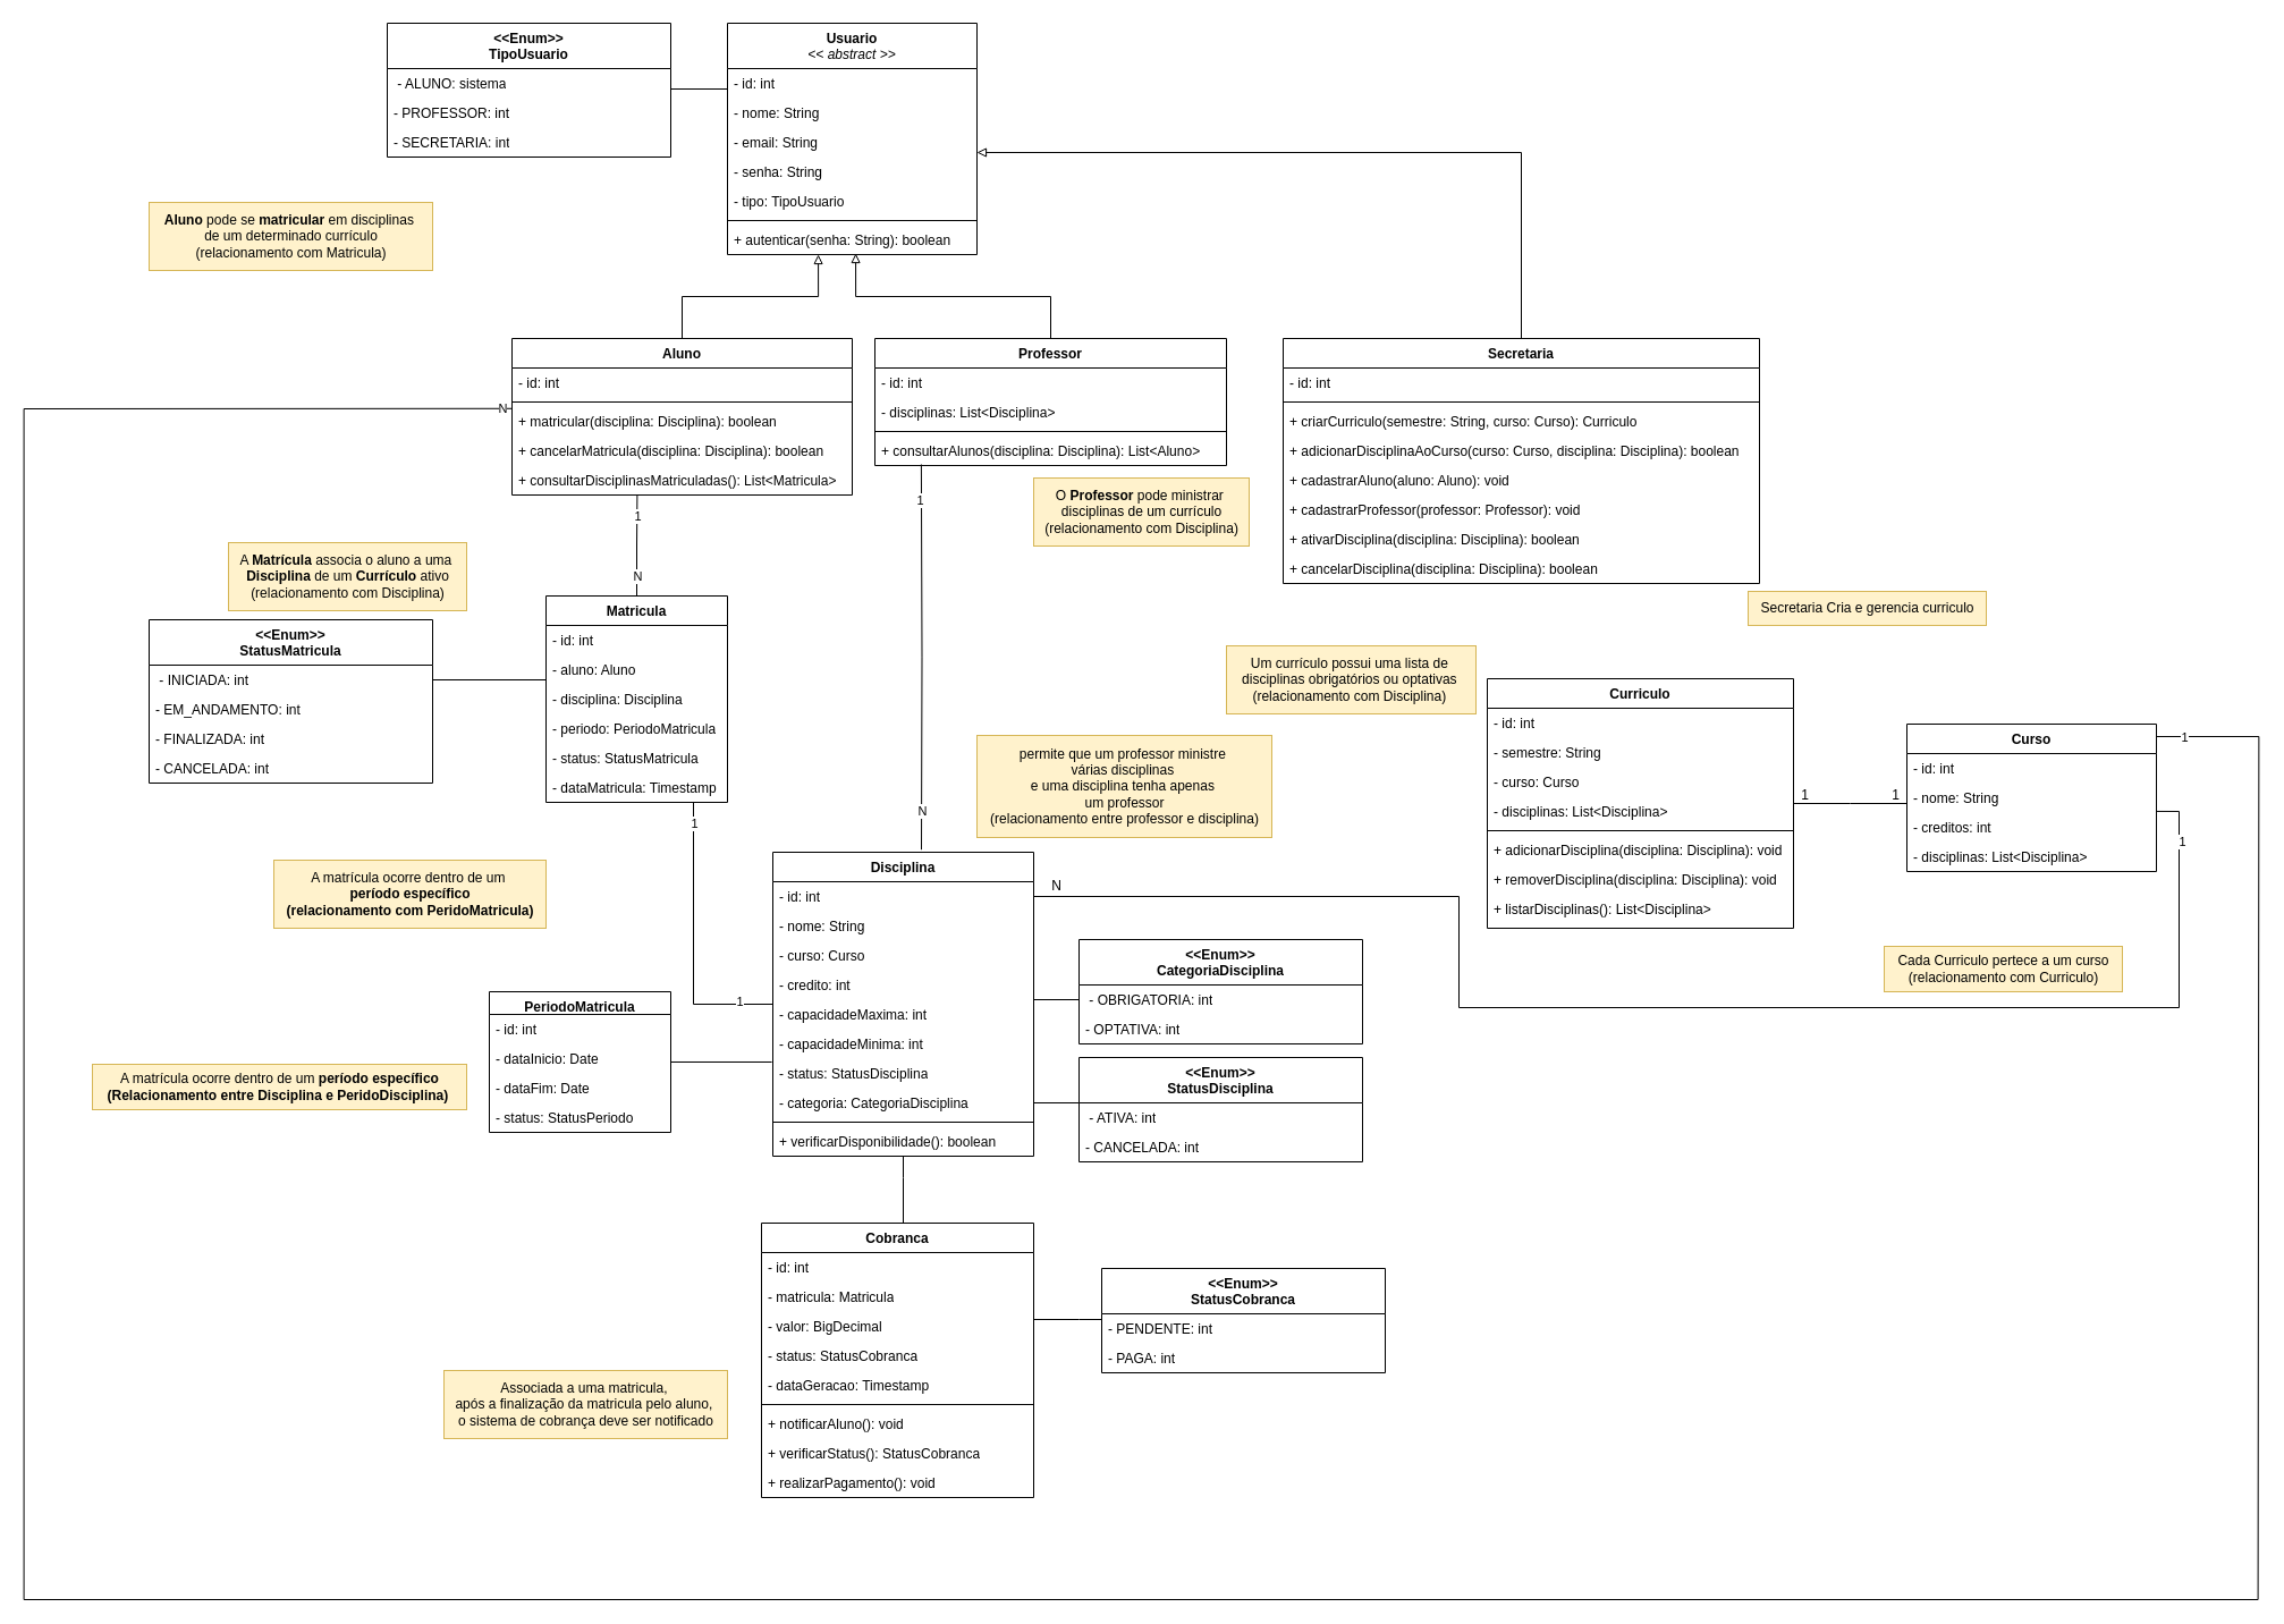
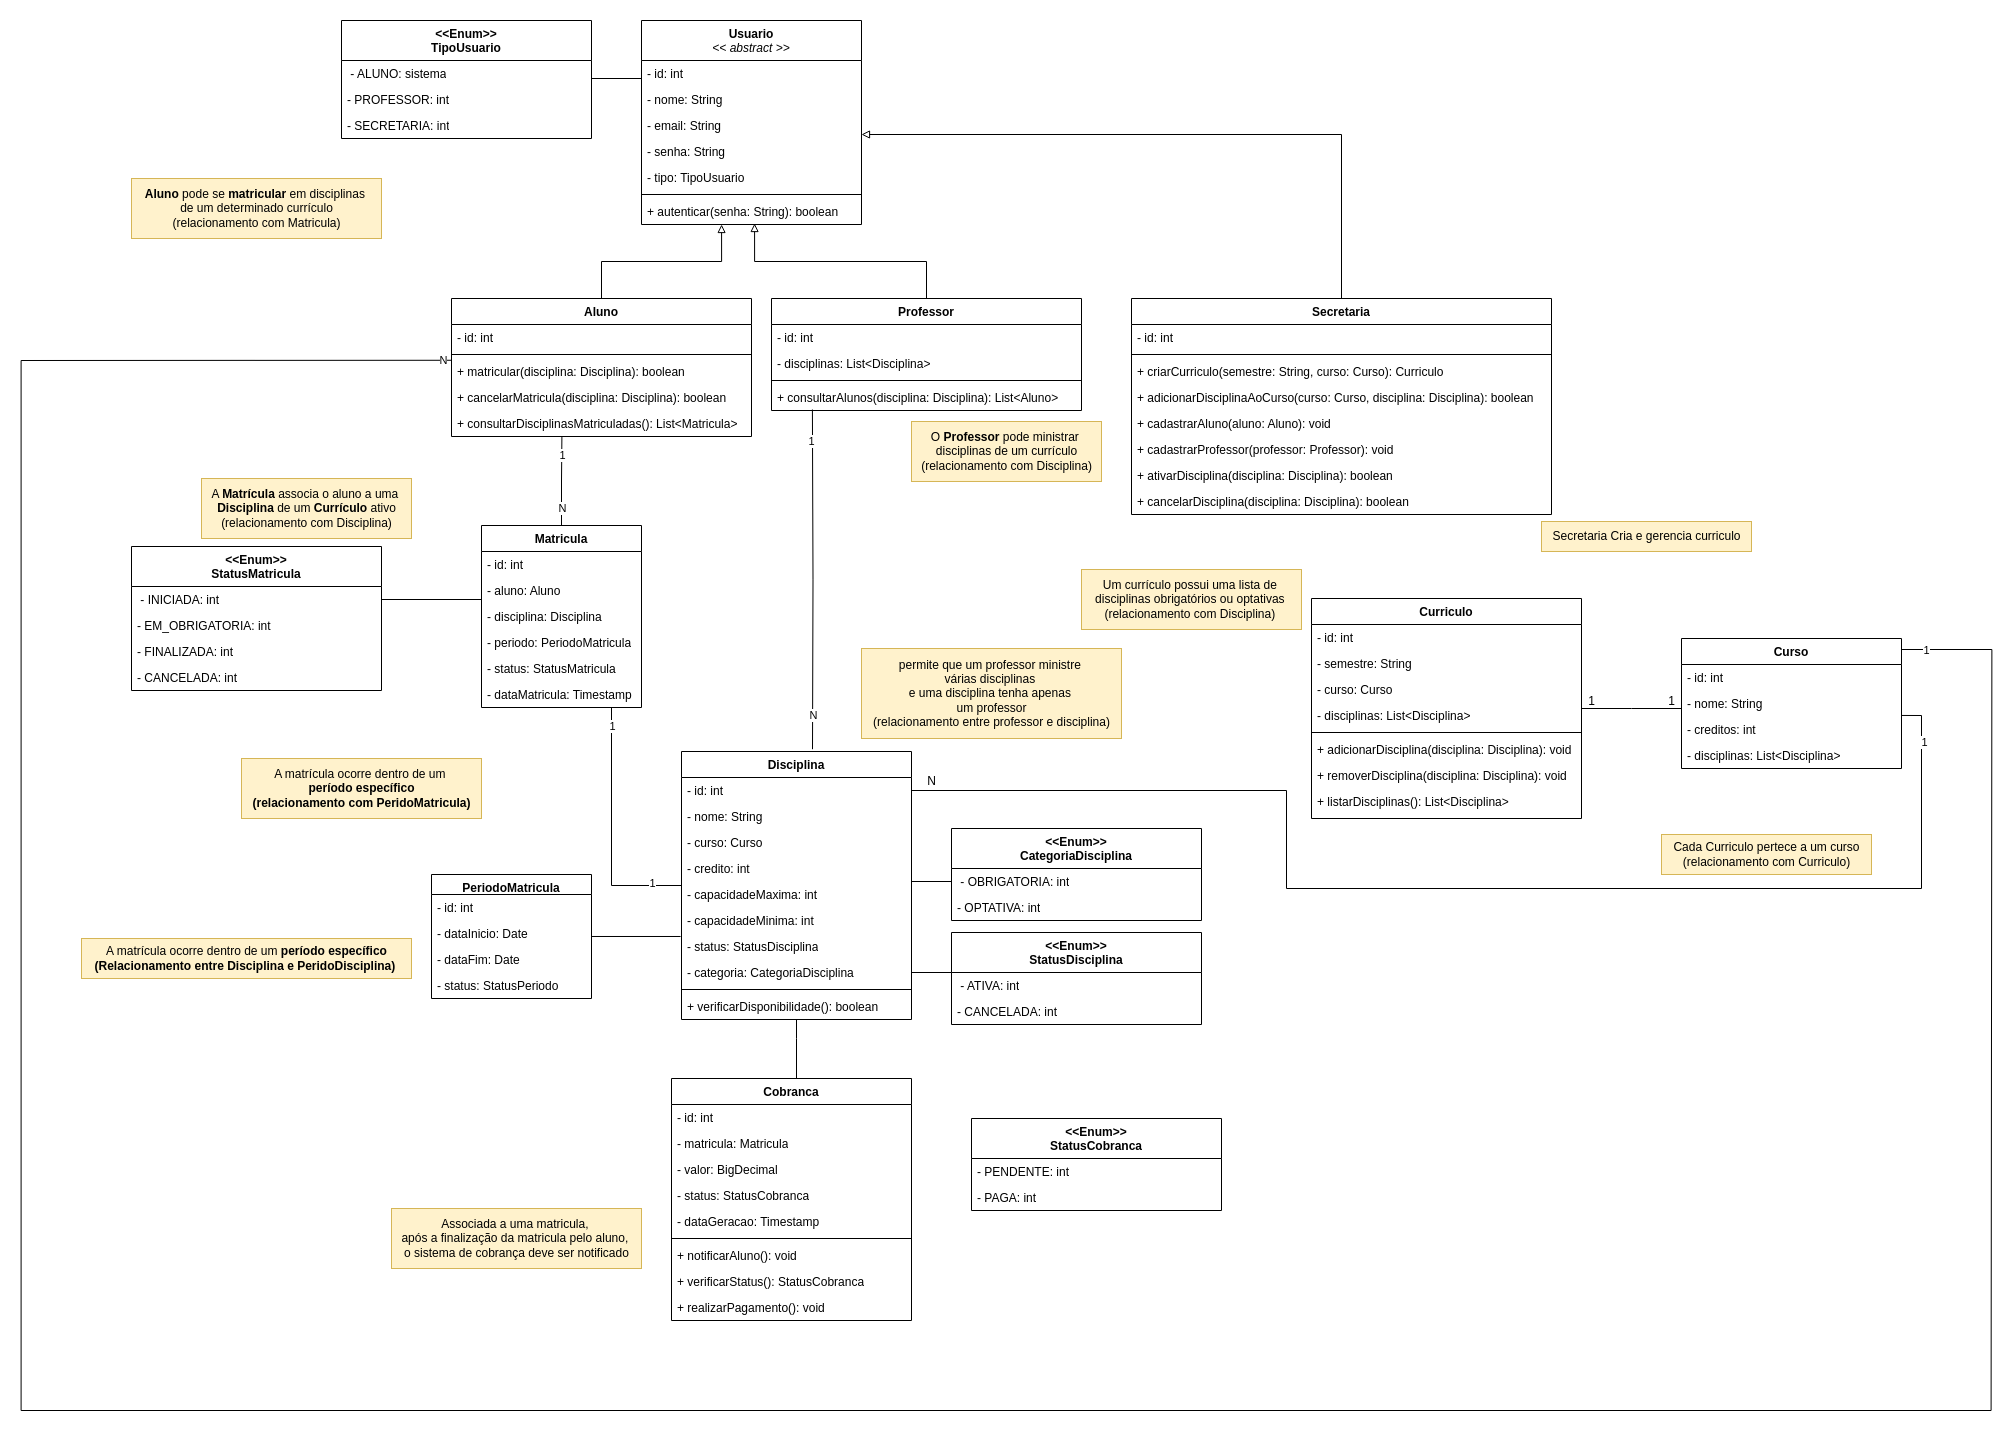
- <mxCell id="120" value="- EM_ANDAMENTO: int" style="text;strokeColor=none;fillColor=none;align=left;verticalAlign=top;spacingLeft=4;spacingRight=4;overflow=hidden;rotatable=0;points=[[0,0.5],[1,0.5]];portConstraint=eastwest;whiteSpace=wrap;html=1;" parent="118" vertex="1"><mxGeometry y="66" width="250" height="26" as="geometry" /></mxCell>
+ <mxCell id="120" value="- EM_OBRIGATORIA: int" style="text;strokeColor=none;fillColor=none;align=left;verticalAlign=top;spacingLeft=4;spacingRight=4;overflow=hidden;rotatable=0;points=[[0,0.5],[1,0.5]];portConstraint=eastwest;whiteSpace=wrap;html=1;" parent="118" vertex="1"><mxGeometry y="66" width="250" height="26" as="geometry" /></mxCell>
- <mxCell id="106" style="edgeStyle=orthogonalEdgeStyle;rounded=0;orthogonalLoop=1;jettySize=auto;html=1;endArrow=none;startFill=0;entryX=1;entryY=0.269;entryDx=0;entryDy=0;entryPerimeter=0;" parent="1" source="107" target="76" edge="1"><mxGeometry relative="1" as="geometry"><mxPoint x="921" y="1164" as="targetPoint" /><Array as="points"><mxPoint x="951" y="1163" /><mxPoint x="951" y="1163" /></Array></mxGeometry></mxCell>
